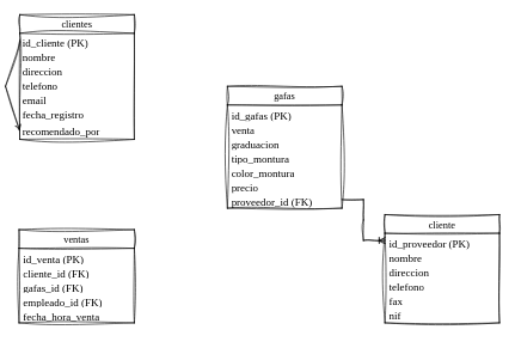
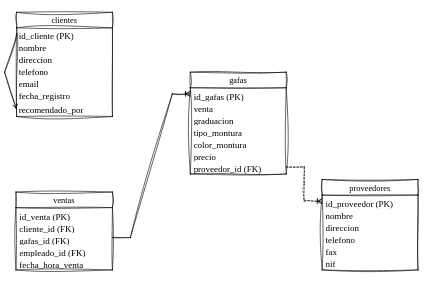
+ <mxCell id="33" value="" style="edgeStyle=entityRelationEdgeStyle;fontSize=12;html=1;endArrow=ERoneToMany;rounded=0;sketch=1;hachureGap=4;jiggle=2;curveFitting=1;fontFamily=Architects Daughter;fontSource=https%3A%2F%2Ffonts.googleapis.com%2Fcss%3Ffamily%3DArchitects%2BDaughter;" edge="1" parent="1" source="14" target="18"><mxGeometry width="100" height="100" relative="1" as="geometry"><mxPoint x="175" y="300" as="sourcePoint" /><mxPoint x="275" y="200" as="targetPoint" /></mxGeometry></mxCell>
- <mxCell id="32" value="" style="edgeStyle=entityRelationEdgeStyle;fontSize=12;html=1;endArrow=ERoneToMany;rounded=0;sketch=1;hachureGap=4;jiggle=2;curveFitting=1;fontFamily=Architects Daughter;fontSource=https%3A%2F%2Ffonts.googleapis.com%2Fcss%3Ffamily%3DArchitects%2BDaughter;" edge="1" parent="1" source="24" target="26"><mxGeometry width="100" height="100" relative="1" as="geometry"><mxPoint x="461" y="622" as="sourcePoint" /><mxPoint x="321" y="390" as="targetPoint" /><Array as="points"><mxPoint x="441" y="472" /><mxPoint x="371" y="432" /><mxPoint x="531" y="430" /></Array></mxGeometry></mxCell>
+ <mxCell id="32" value="" style="edgeStyle=entityRelationEdgeStyle;fontSize=12;html=1;endArrow=ERoneToMany;rounded=0;sketch=1;hachureGap=4;jiggle=2;curveFitting=1;fontFamily=Architects Daughter;fontSource=https%3A%2F%2Ffonts.googleapis.com%2Fcss%3Ffamily%3DArchitects%2BDaughter;dashed=1;" edge="1" parent="1" source="24" target="26"><mxGeometry width="100" height="100" relative="1" as="geometry"><mxPoint x="461" y="622" as="sourcePoint" /><mxPoint x="321" y="390" as="targetPoint" /><Array as="points"><mxPoint x="441" y="472" /><mxPoint x="371" y="432" /><mxPoint x="531" y="430" /></Array></mxGeometry></mxCell>
- <mxCell id="25" value="cliente" style="swimlane;fontStyle=0;childLayout=stackLayout;horizontal=1;startSize=26;horizontalStack=0;resizeParent=1;resizeParentMax=0;resizeLast=0;collapsible=1;marginBottom=0;align=center;fontSize=14;sketch=1;hachureGap=4;jiggle=2;curveFitting=1;fontFamily=Architects Daughter;fontSource=https%3A%2F%2Ffonts.googleapis.com%2Fcss%3Ffamily%3DArchitects%2BDaughter;" vertex="1" parent="1"><mxGeometry x="531" y="299" width="160" height="151" as="geometry" /></mxCell>
+ <mxCell id="25" value="proveedores" style="swimlane;fontStyle=0;childLayout=stackLayout;horizontal=1;startSize=26;horizontalStack=0;resizeParent=1;resizeParentMax=0;resizeLast=0;collapsible=1;marginBottom=0;align=center;fontSize=14;sketch=1;hachureGap=4;jiggle=2;curveFitting=1;fontFamily=Architects Daughter;fontSource=https%3A%2F%2Ffonts.googleapis.com%2Fcss%3Ffamily%3DArchitects%2BDaughter;" vertex="1" parent="1"><mxGeometry x="531" y="299" width="160" height="151" as="geometry" /></mxCell>
